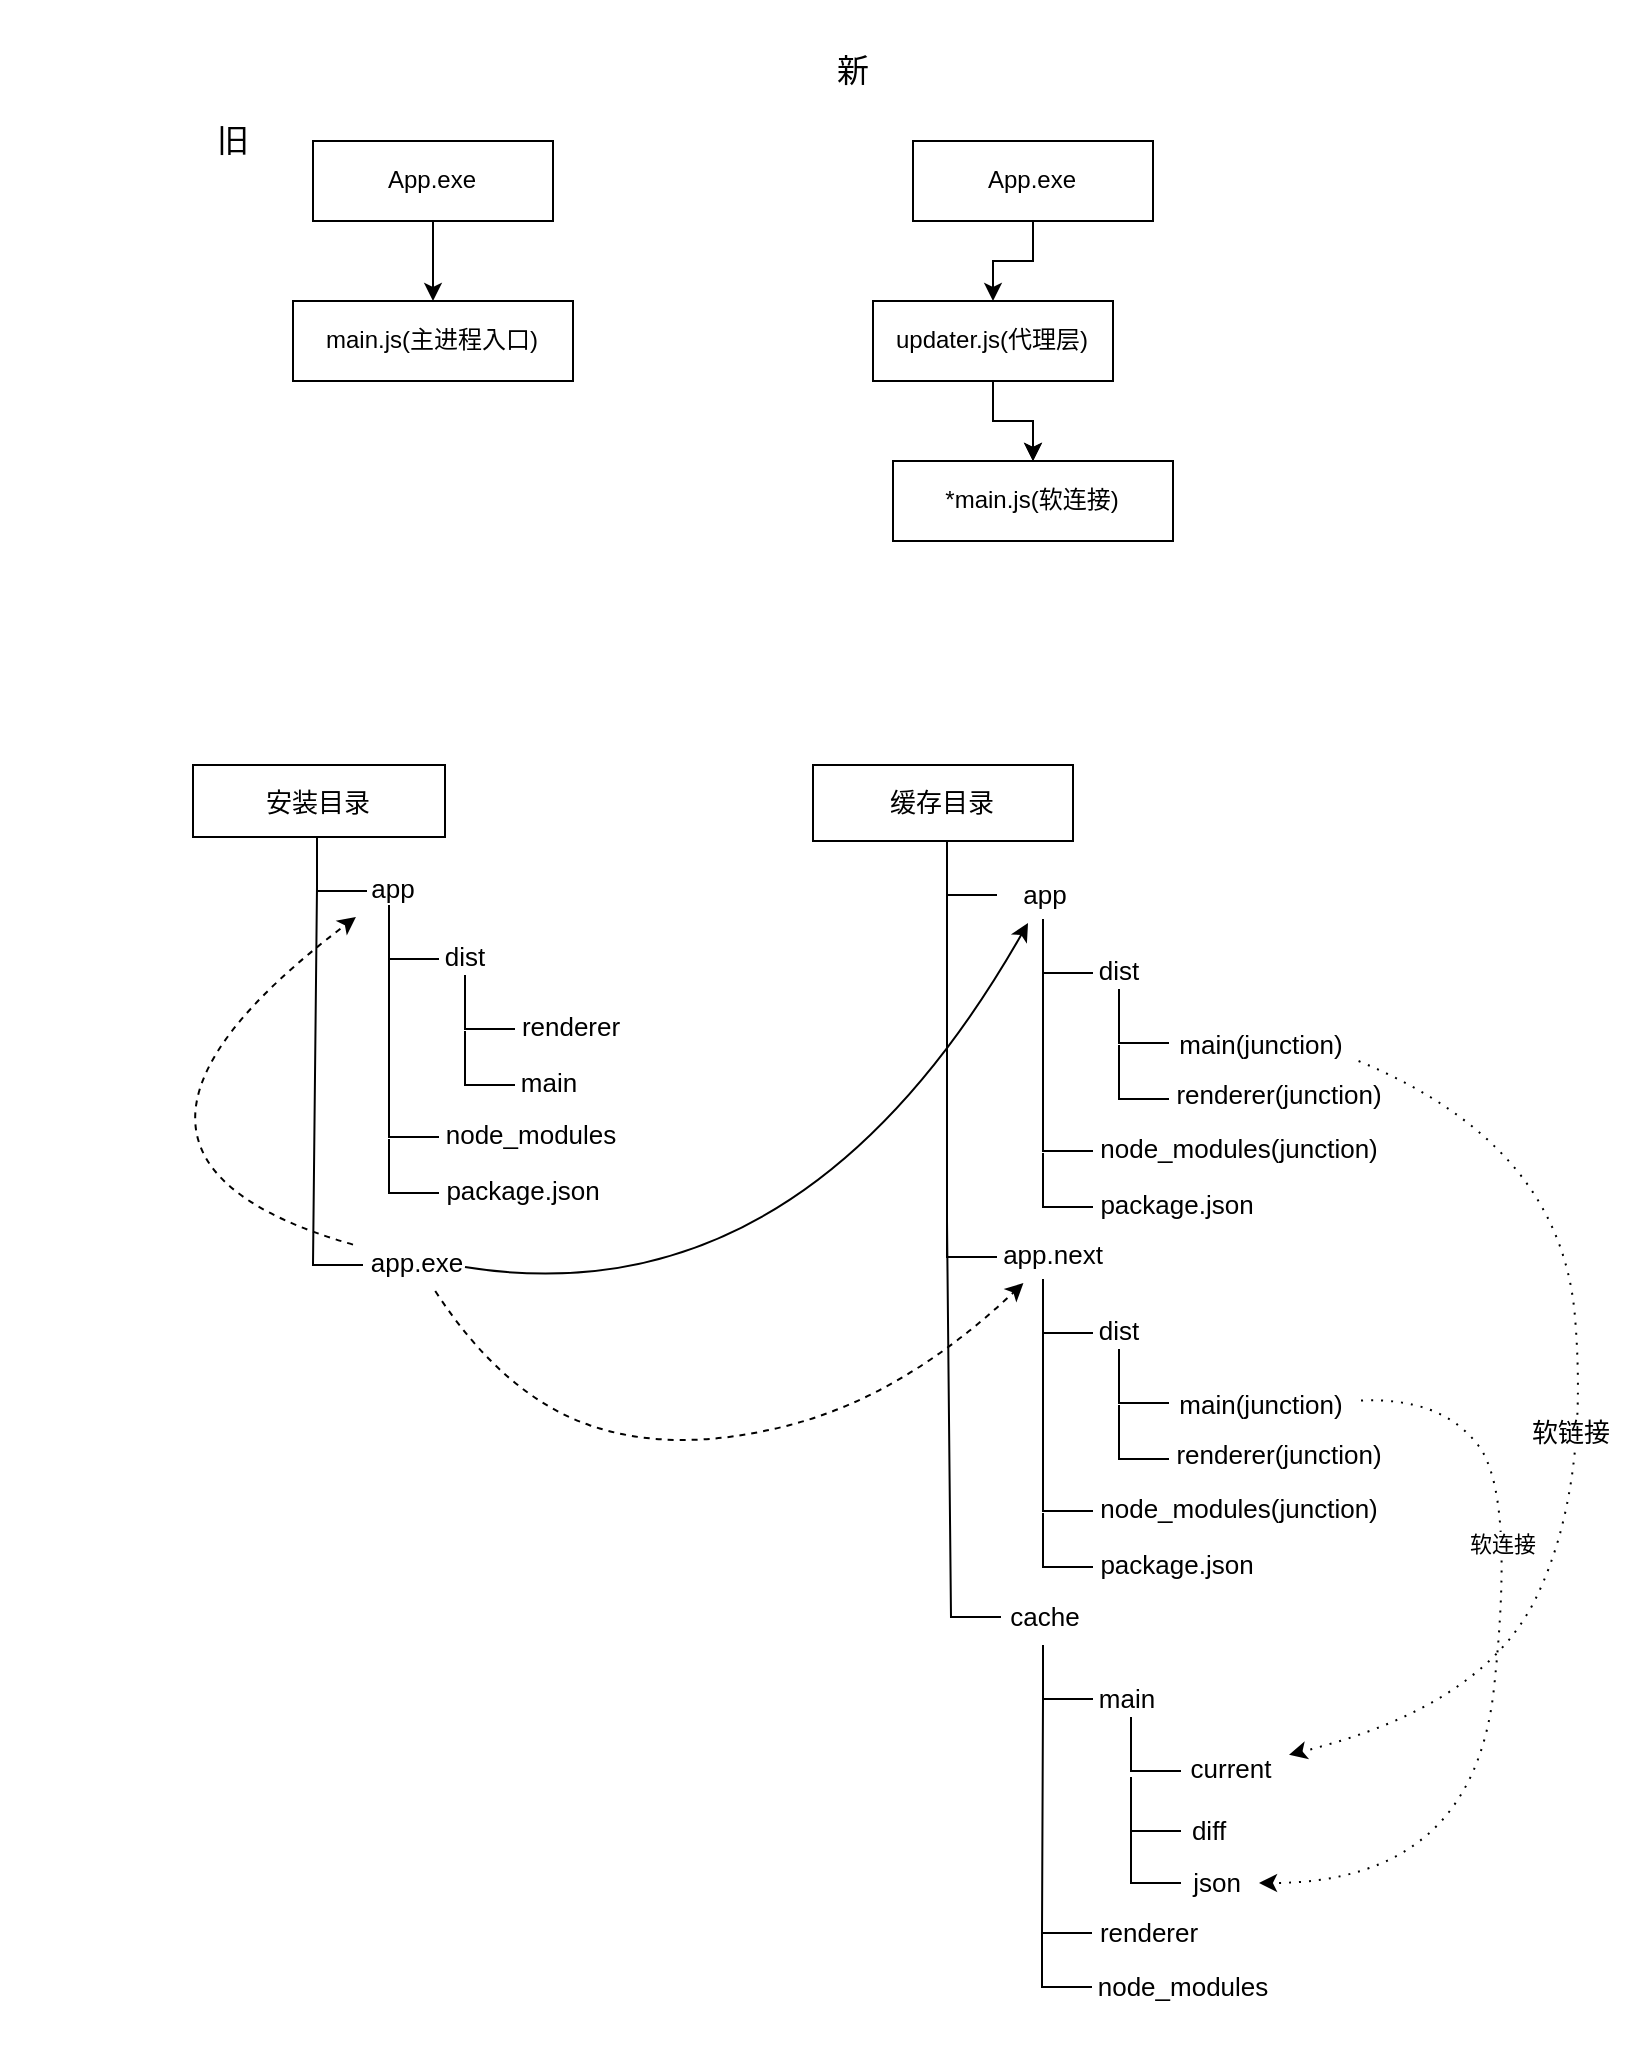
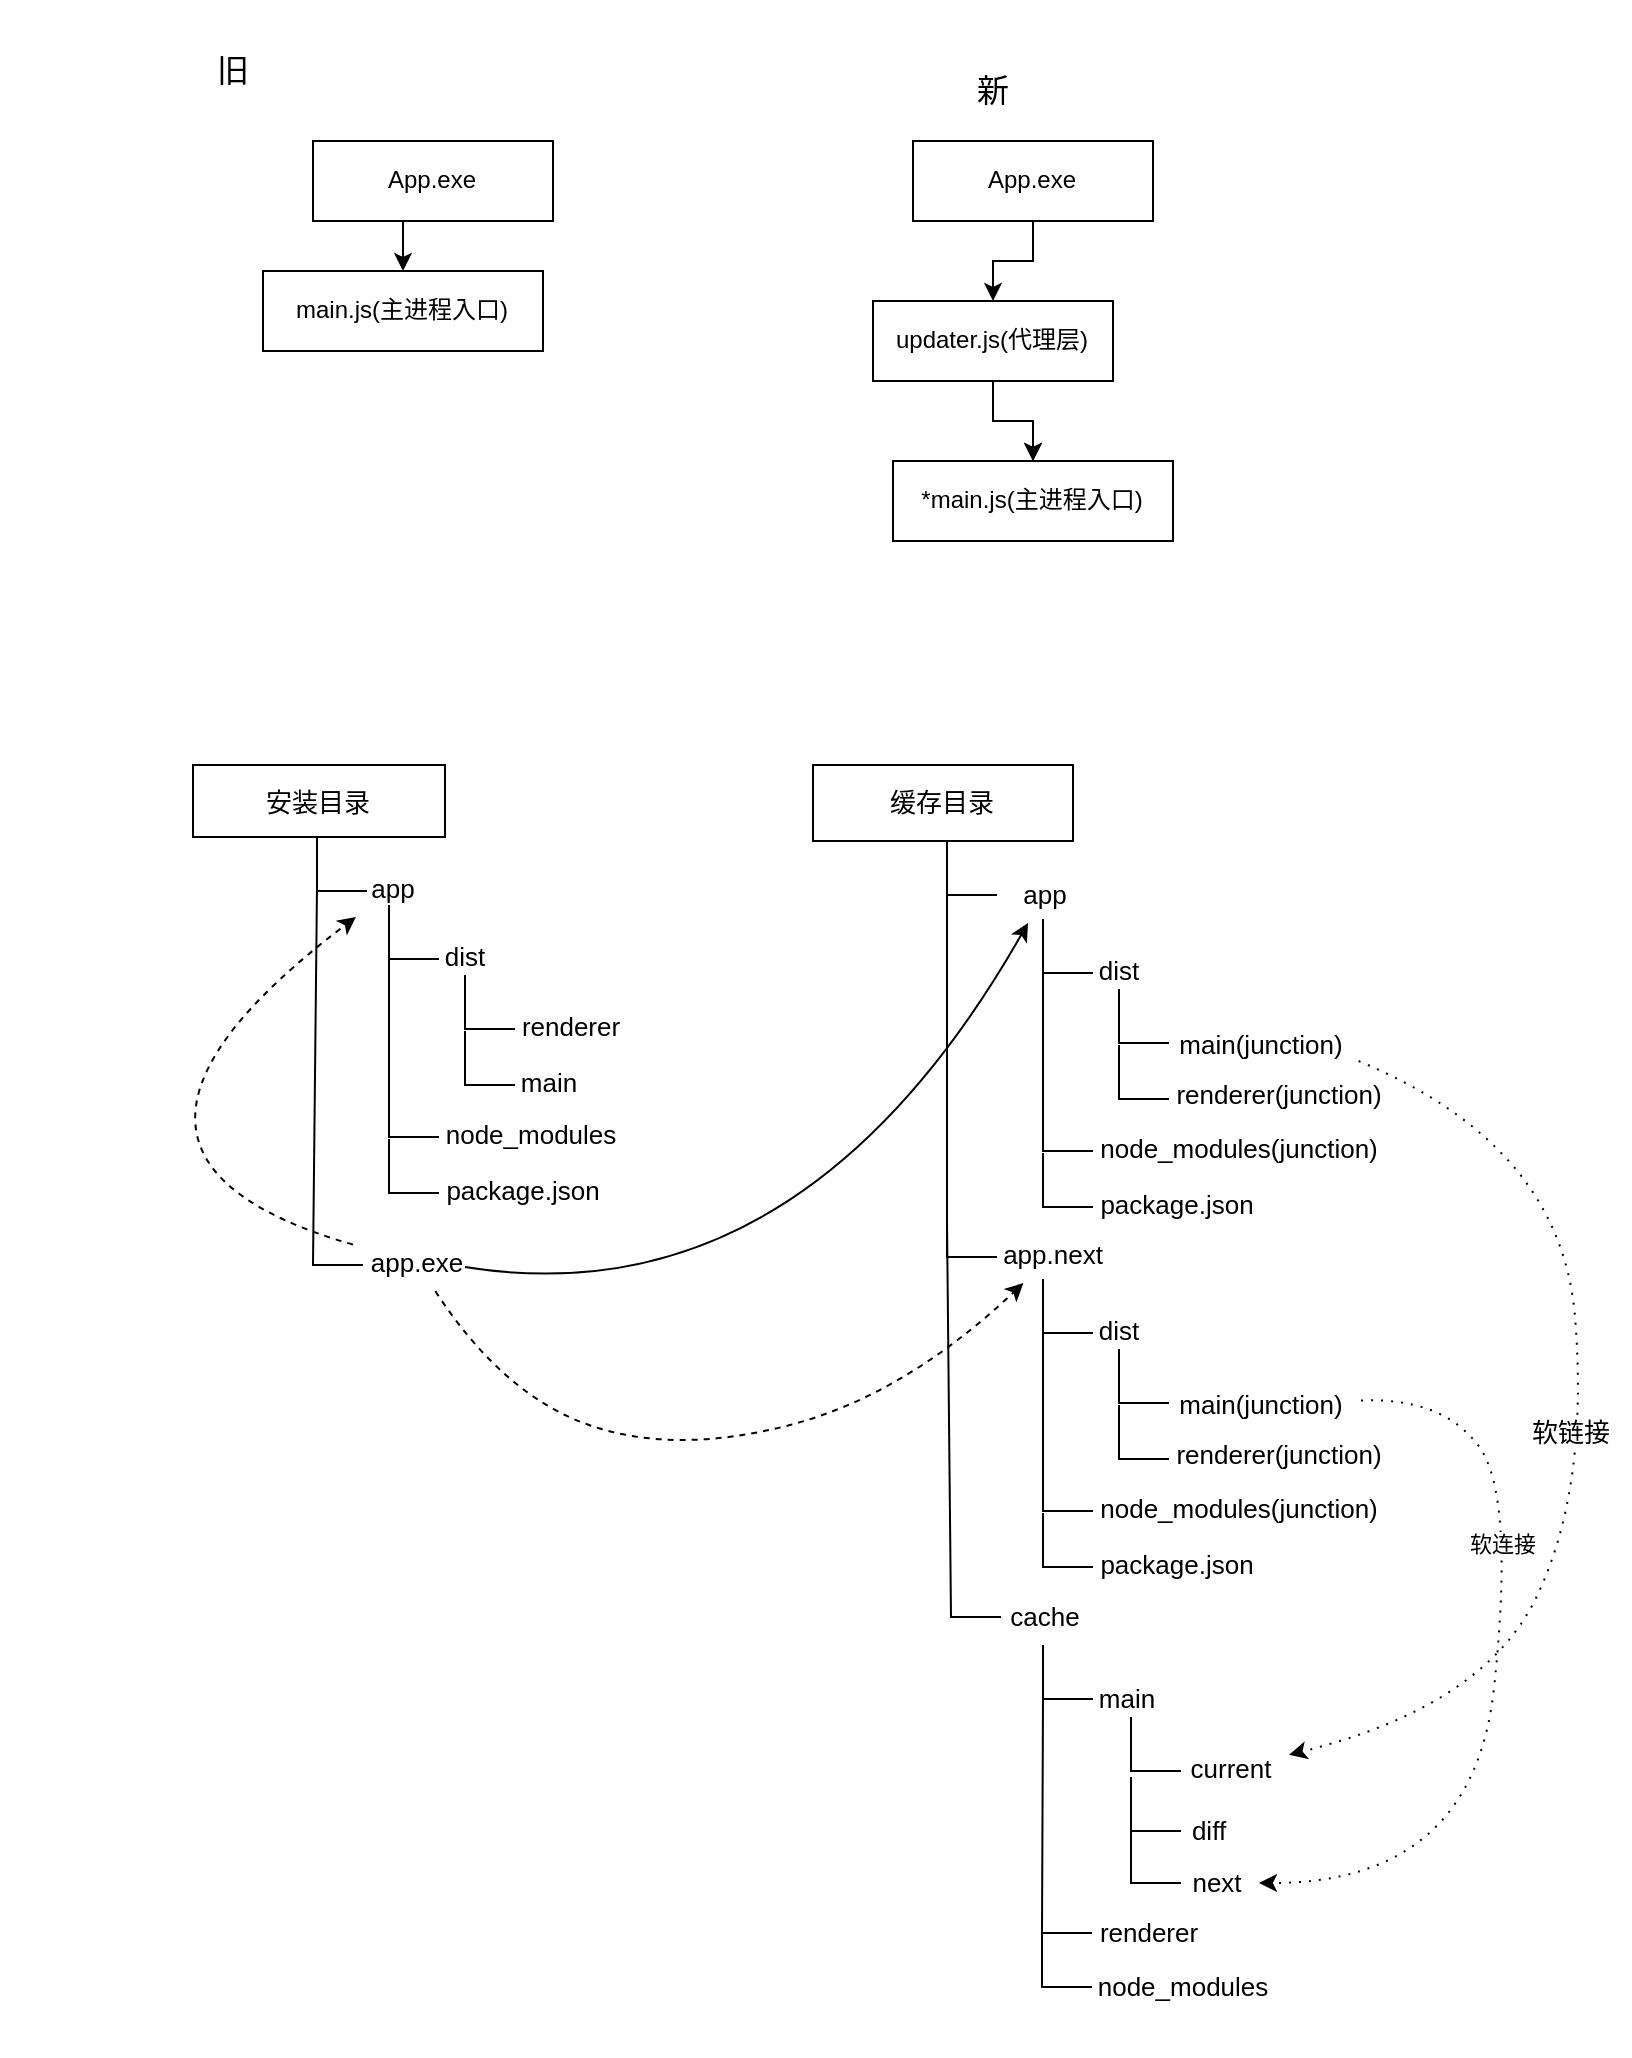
- <mxCell id="12" value="新" style="text;html=1;align=center;verticalAlign=middle;resizable=0;points=[];autosize=1;strokeColor=none;fillColor=none;fontSize=16;" parent="1" vertex="1"><mxGeometry x="406" y="20" width="40" height="30" as="geometry" /></mxCell>
+ <mxCell id="12" value="新" style="text;html=1;align=center;verticalAlign=middle;resizable=0;points=[];autosize=1;strokeColor=none;fillColor=none;fontSize=16;" parent="1" vertex="1"><mxGeometry x="476" y="30" width="40" height="30" as="geometry" /></mxCell>
- <mxCell id="11" value="旧" style="text;html=1;align=center;verticalAlign=middle;resizable=0;points=[];autosize=1;strokeColor=none;fillColor=none;fontSize=16;" parent="1" vertex="1"><mxGeometry x="96" y="55" width="40" height="30" as="geometry" /></mxCell>
+ <mxCell id="11" value="旧" style="text;html=1;align=center;verticalAlign=middle;resizable=0;points=[];autosize=1;strokeColor=none;fillColor=none;fontSize=16;" parent="1" vertex="1"><mxGeometry x="96" y="20" width="40" height="30" as="geometry" /></mxCell>
- <mxCell id="4" value="main.js(主进程入口)" style="rounded=0;whiteSpace=wrap;html=1;" parent="1" vertex="1"><mxGeometry x="146" y="150" width="140" height="40" as="geometry" /></mxCell>
+ <mxCell id="4" value="main.js(主进程入口)" style="rounded=0;whiteSpace=wrap;html=1;" parent="1" vertex="1"><mxGeometry x="131" y="135" width="140" height="40" as="geometry" /></mxCell>
- <mxCell id="7" value="*main.js(软连接)" style="rounded=0;whiteSpace=wrap;html=1;" parent="1" vertex="1"><mxGeometry x="446" y="230" width="140" height="40" as="geometry" /></mxCell>
+ <mxCell id="7" value="*main.js(主进程入口)" style="rounded=0;whiteSpace=wrap;html=1;" parent="1" vertex="1"><mxGeometry x="446" y="230" width="140" height="40" as="geometry" /></mxCell>
- <mxCell id="54" value="json" style="text;html=1;align=center;verticalAlign=middle;resizable=0;points=[];autosize=1;strokeColor=none;fillColor=none;fontSize=13;" parent="1" vertex="1"><mxGeometry x="586" y="927" width="43" height="28" as="geometry" /></mxCell>
+ <mxCell id="54" value="next" style="text;html=1;align=center;verticalAlign=middle;resizable=0;points=[];autosize=1;strokeColor=none;fillColor=none;fontSize=13;" parent="1" vertex="1"><mxGeometry x="586" y="927" width="43" height="28" as="geometry" /></mxCell>
